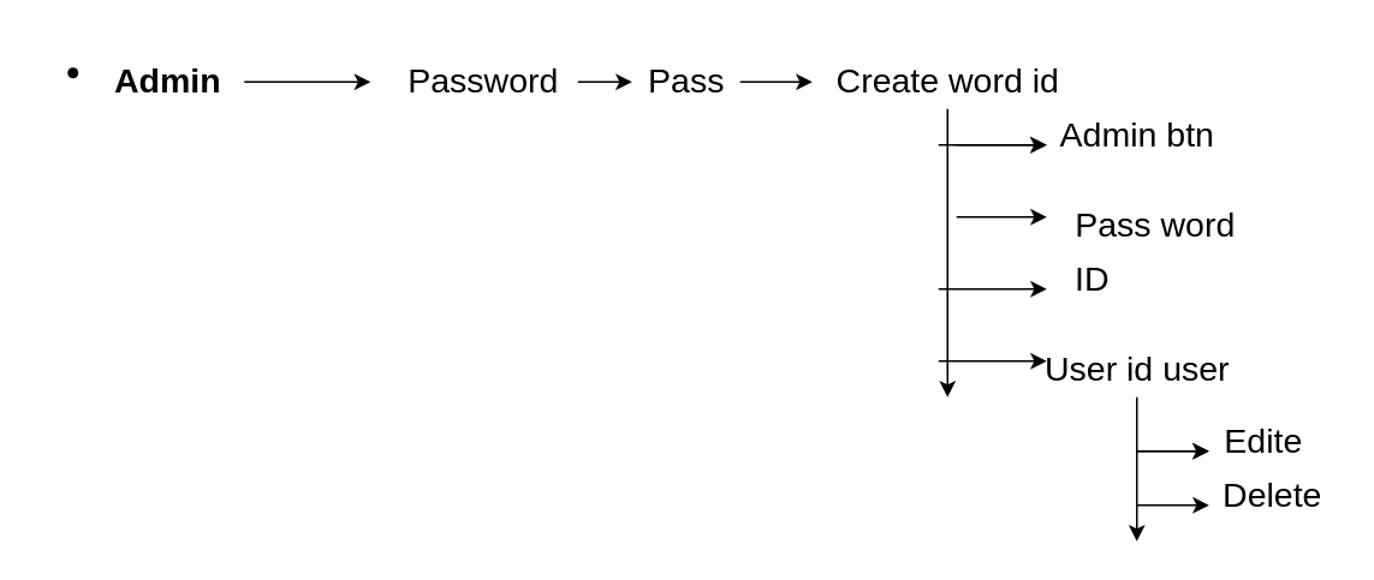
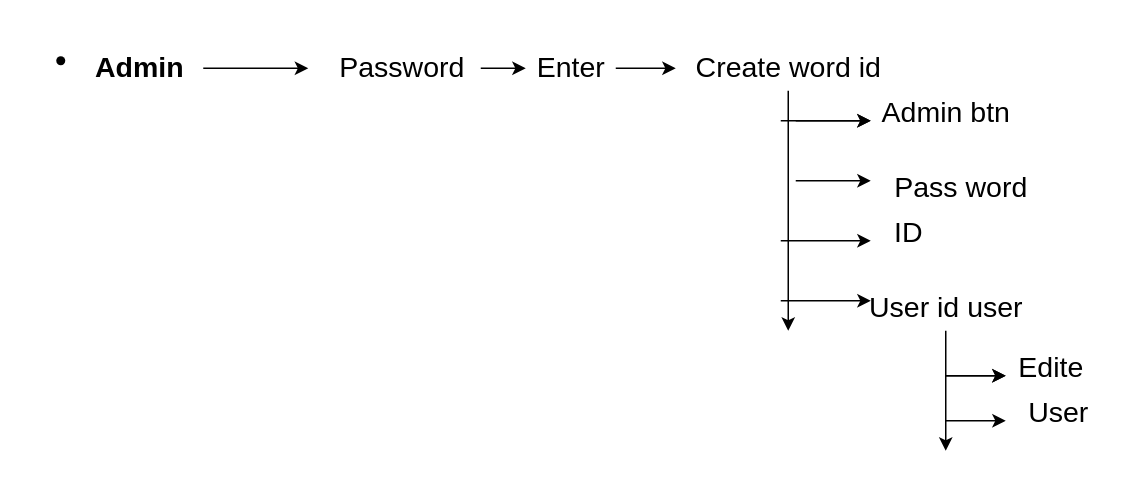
- <mxCell id="9" value="Pass" style="text;html=1;align=center;verticalAlign=middle;resizable=0;points=[];autosize=1;strokeColor=none;fillColor=none;fontSize=19;" vertex="1" parent="1"><mxGeometry x="350" y="30" width="60" height="30" as="geometry" /></mxCell>
+ <mxCell id="9" value="Enter" style="text;html=1;align=center;verticalAlign=middle;resizable=0;points=[];autosize=1;strokeColor=none;fillColor=none;fontSize=19;" vertex="1" parent="1"><mxGeometry x="350" y="30" width="60" height="30" as="geometry" /></mxCell>
- <mxCell id="26" value="Delete" style="text;html=1;align=center;verticalAlign=middle;resizable=0;points=[];autosize=1;strokeColor=none;fillColor=none;fontSize=19;fontColor=#000000;" vertex="1" parent="1"><mxGeometry x="670" y="260" width="70" height="30" as="geometry" /></mxCell>
+ <mxCell id="26" value="User" style="text;html=1;align=center;verticalAlign=middle;resizable=0;points=[];autosize=1;strokeColor=none;fillColor=none;fontSize=19;fontColor=#000000;" vertex="1" parent="1"><mxGeometry x="670" y="260" width="70" height="30" as="geometry" /></mxCell>
